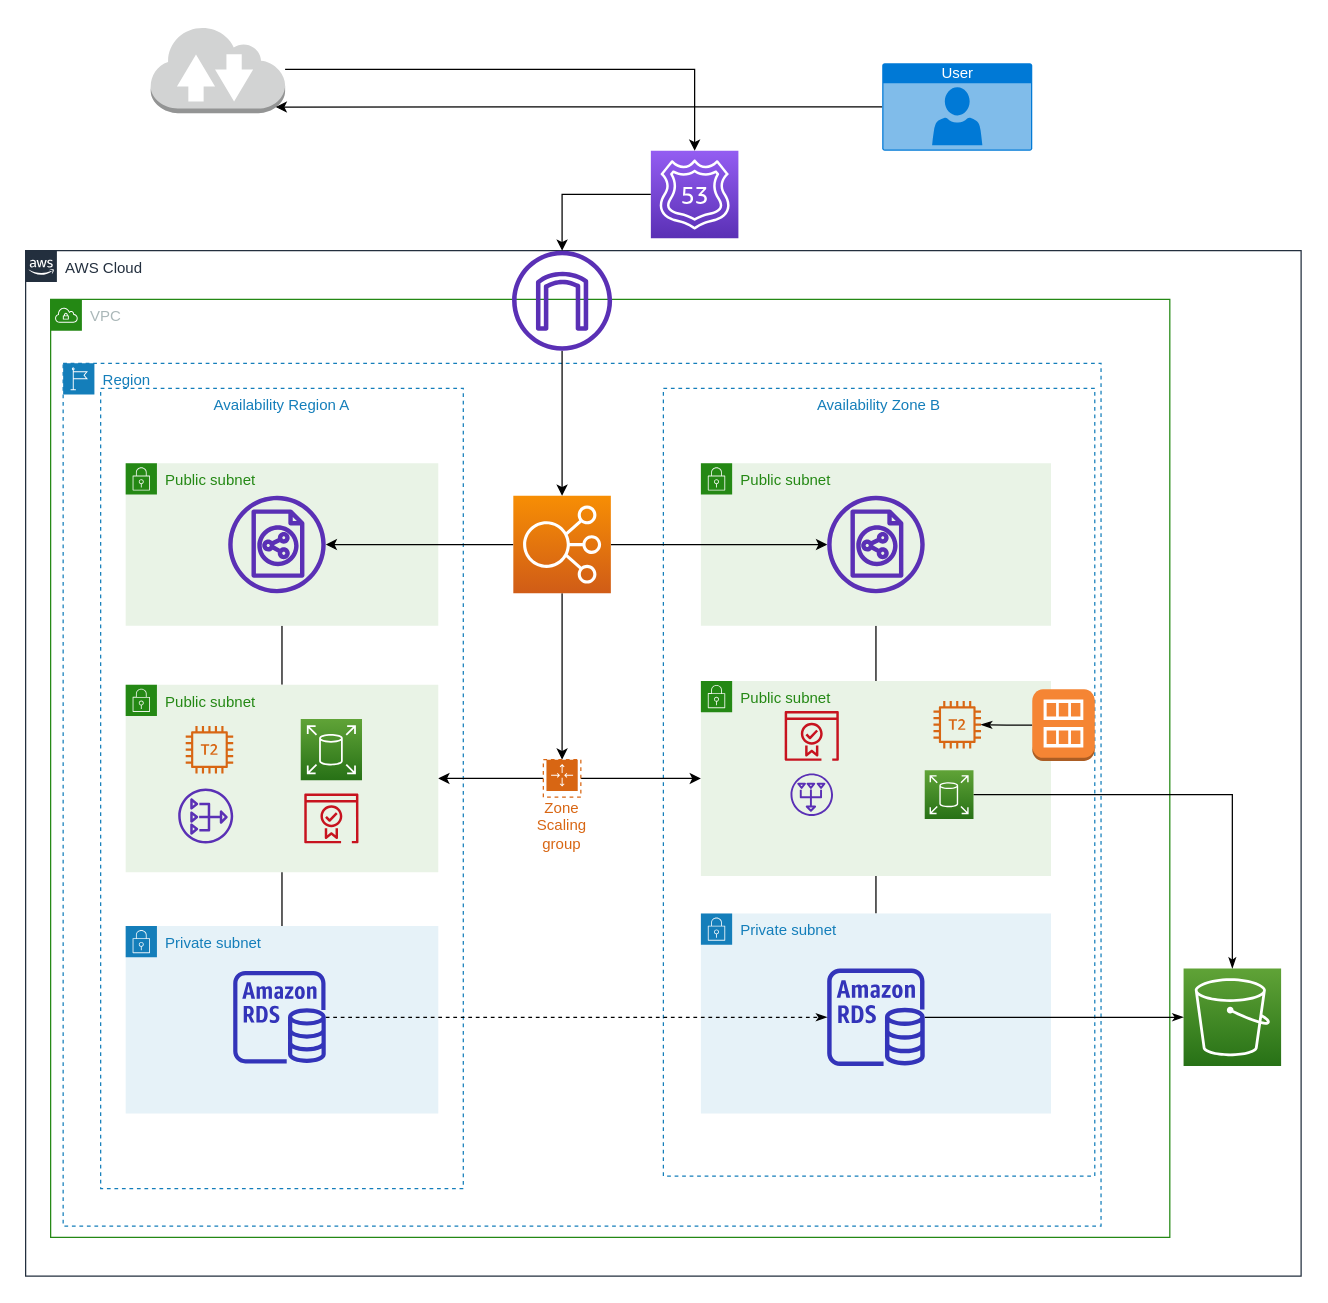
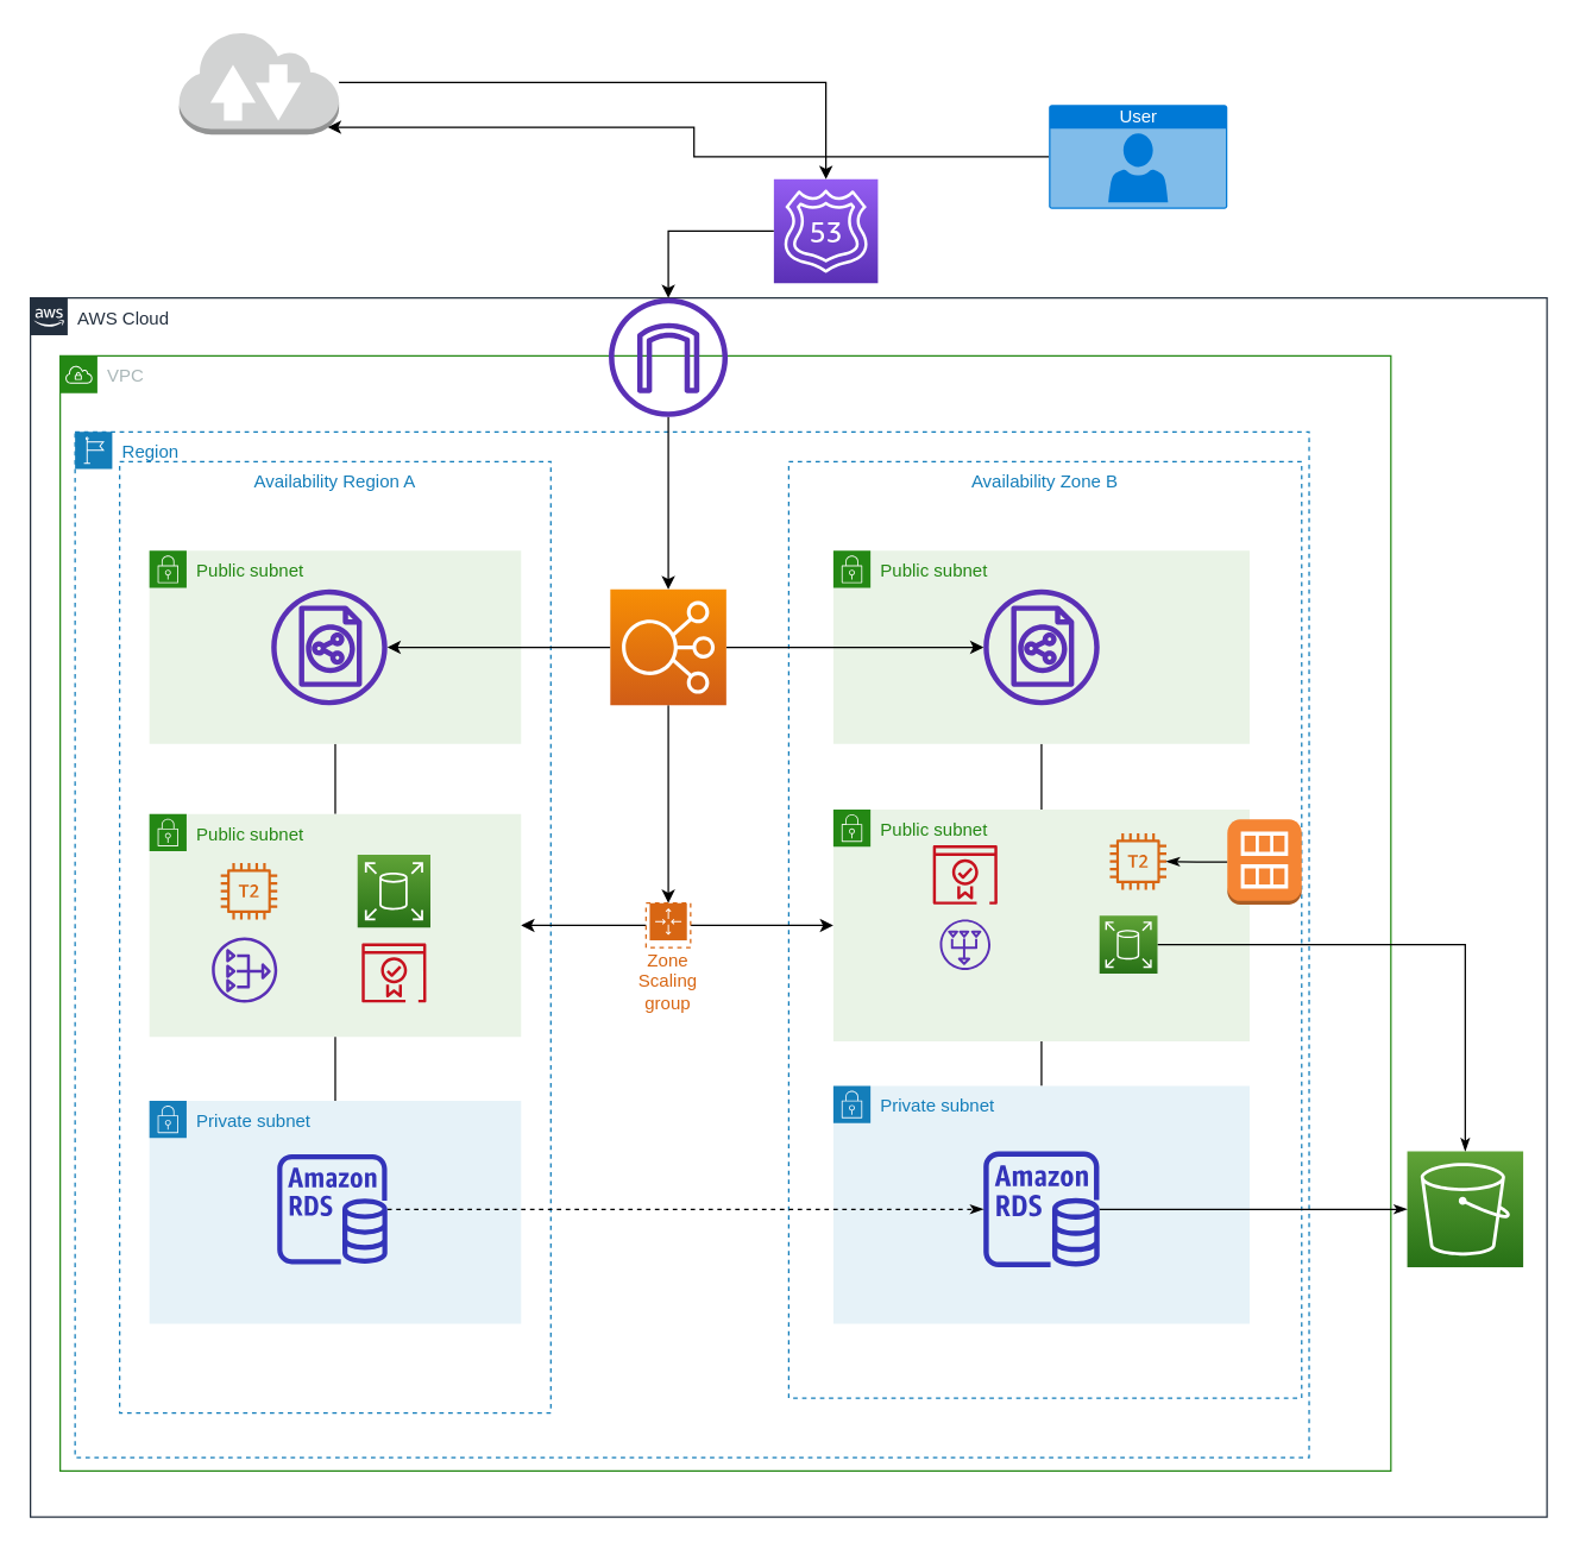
- <mxCell id="44" value="User" style="html=1;strokeColor=none;fillColor=#0079D6;labelPosition=center;verticalLabelPosition=middle;verticalAlign=top;align=center;fontSize=12;outlineConnect=0;spacingTop=-6;fontColor=#FFFFFF;shape=mxgraph.sitemap.user;" vertex="1" parent="1"><mxGeometry x="705" y="50" width="120" height="70" as="geometry" /></mxCell>
+ <mxCell id="44" value="User" style="html=1;strokeColor=none;fillColor=#0079D6;labelPosition=center;verticalLabelPosition=middle;verticalAlign=top;align=center;fontSize=12;outlineConnect=0;spacingTop=-6;fontColor=#FFFFFF;shape=mxgraph.sitemap.user;" vertex="1" parent="1"><mxGeometry x="705" y="70" width="120" height="70" as="geometry" /></mxCell>
